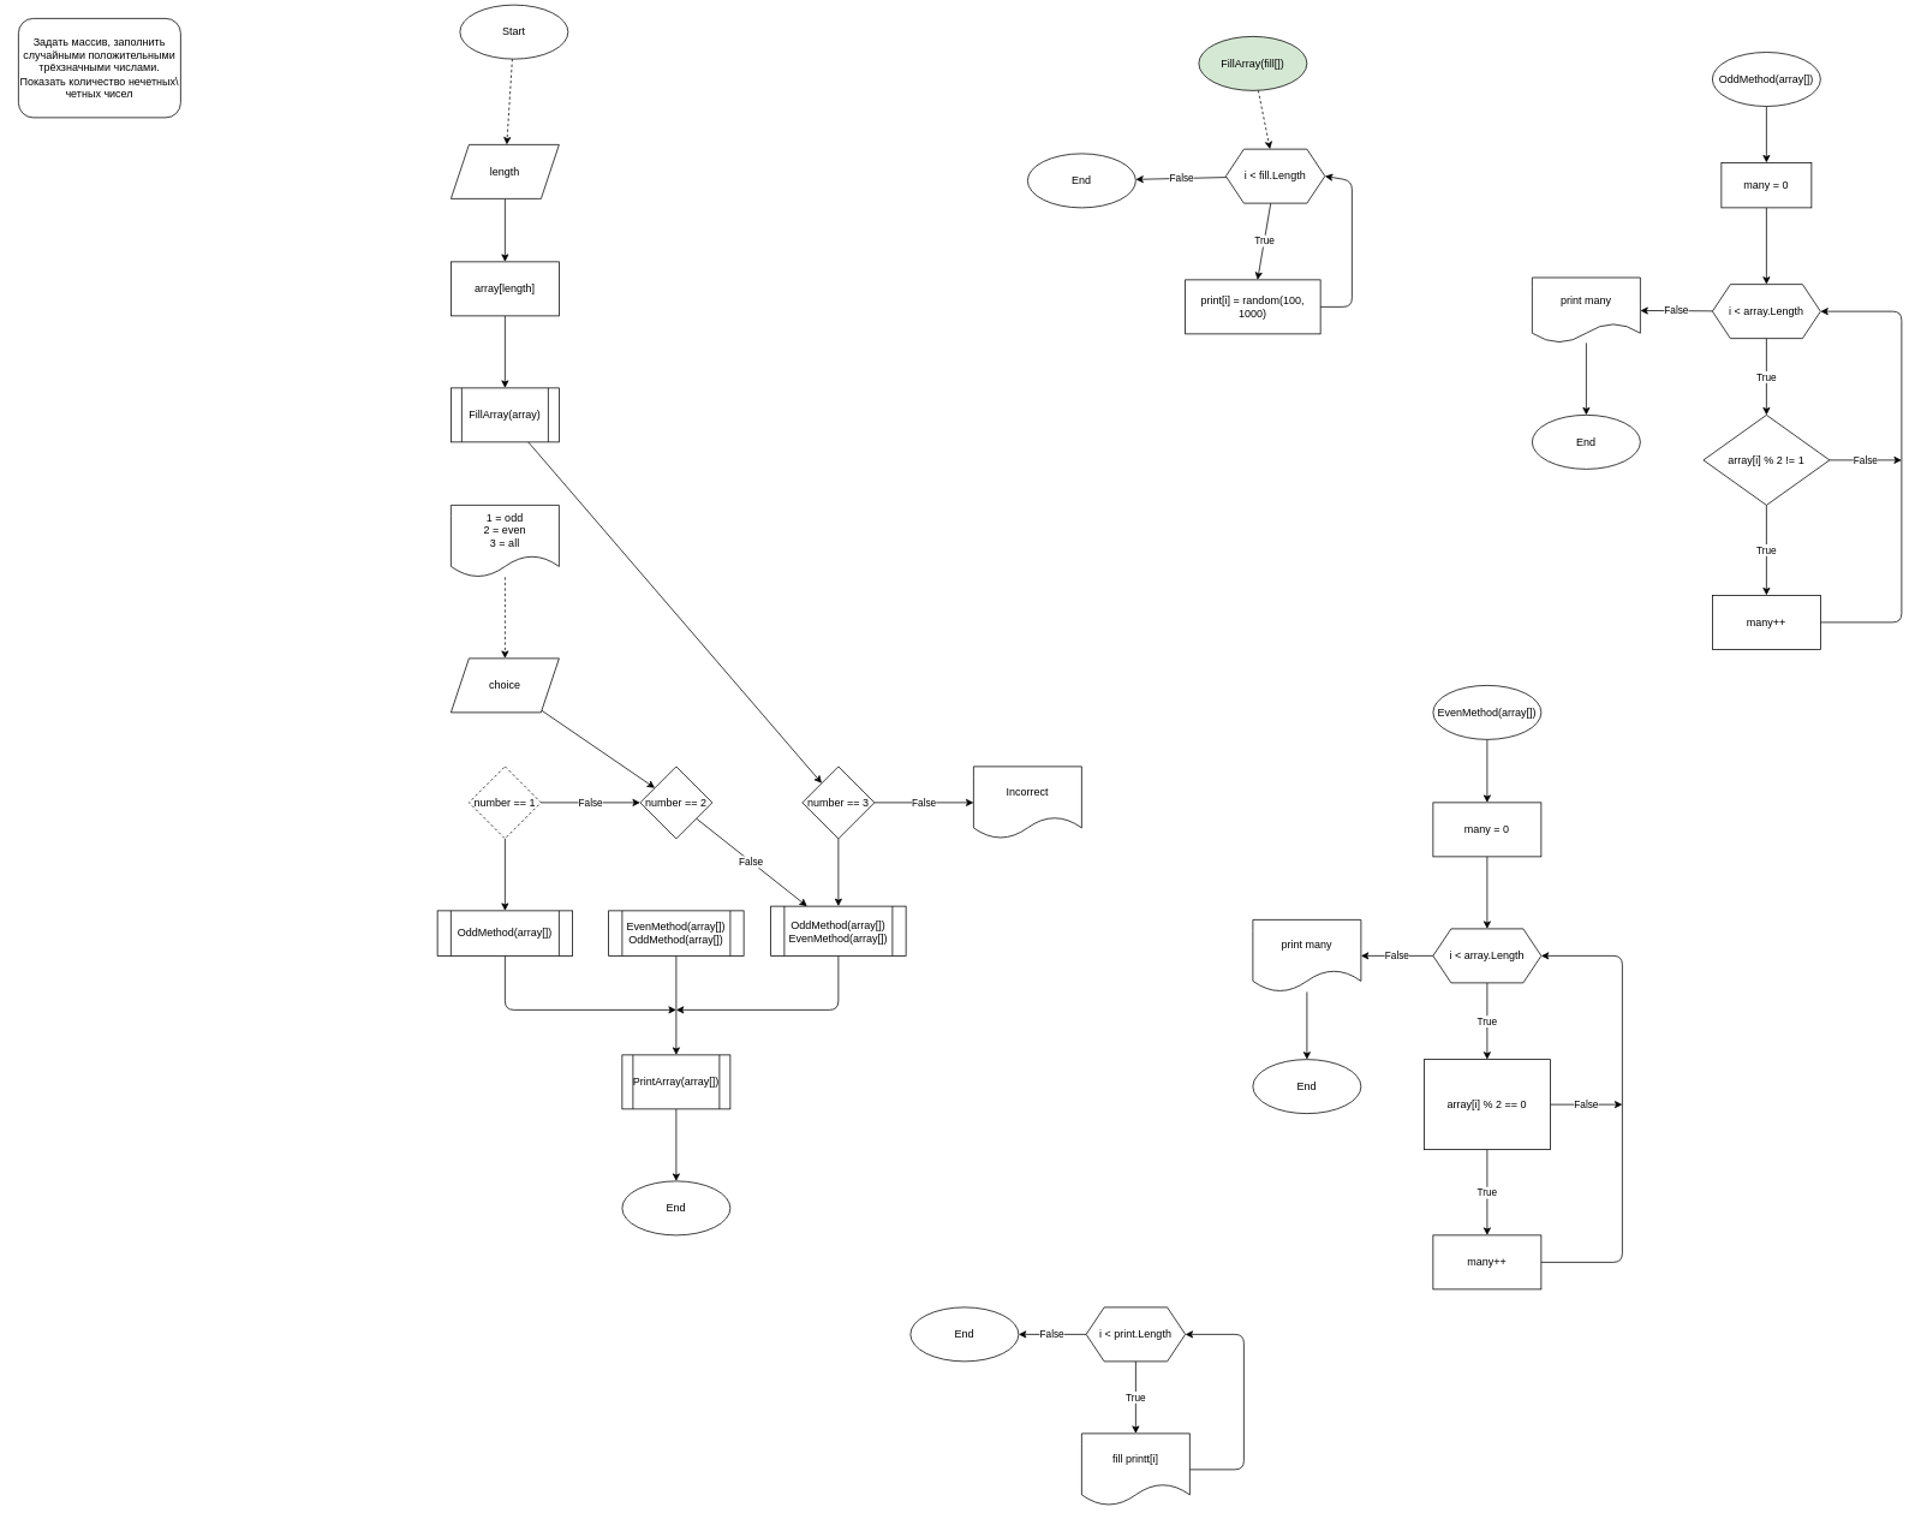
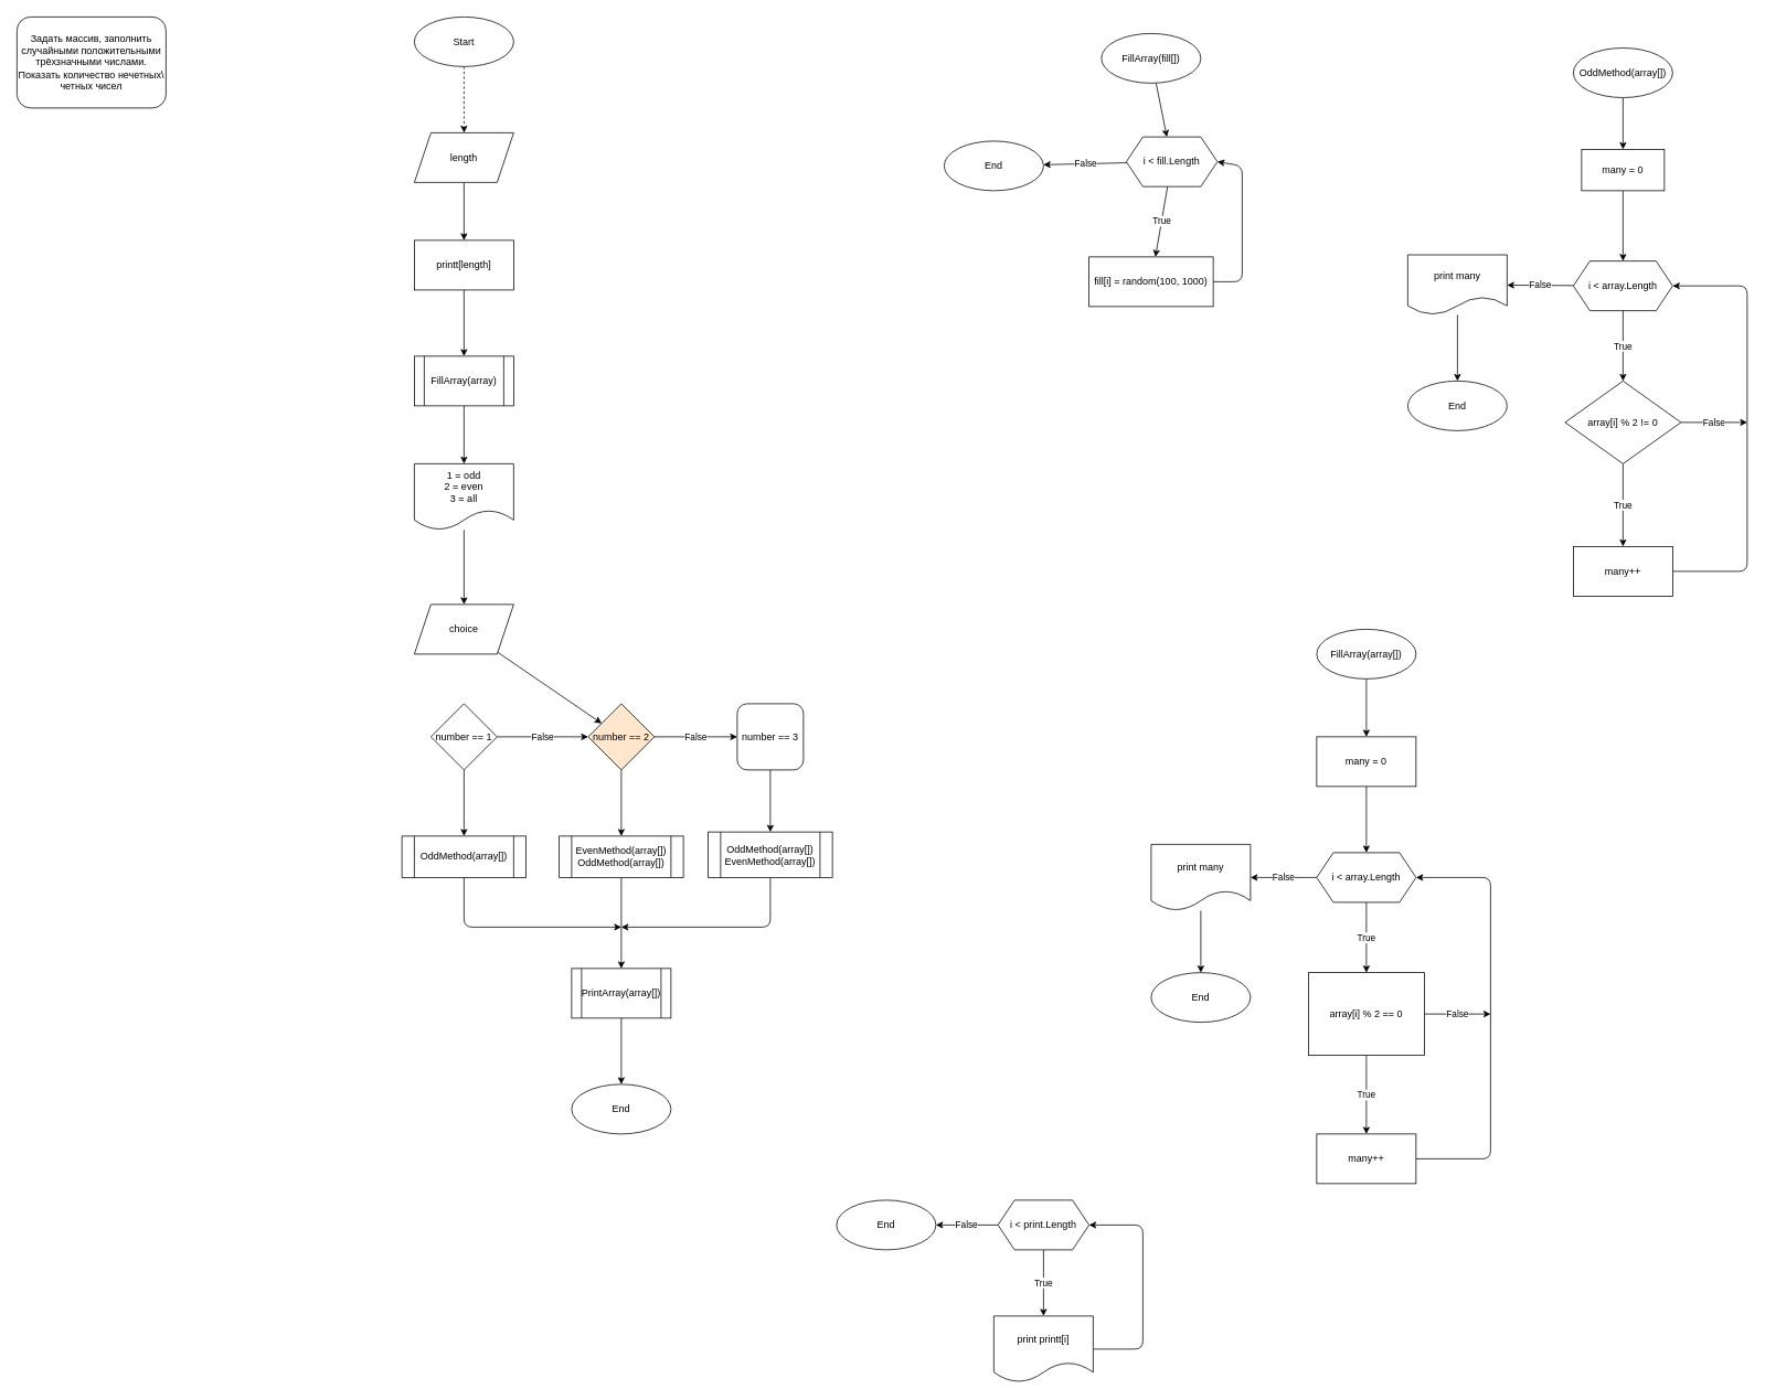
- <mxCell id="4" value="Start" style="ellipse;whiteSpace=wrap;html=1;" parent="1" vertex="1"><mxGeometry x="510" y="5" width="120" height="60" as="geometry" /></mxCell>
+ <mxCell id="4" value="Start" style="ellipse;whiteSpace=wrap;html=1;" parent="1" vertex="1"><mxGeometry x="500" y="20" width="120" height="60" as="geometry" /></mxCell>
- <mxCell id="12" value="FillArray(fill[])" style="ellipse;whiteSpace=wrap;html=1;fillColor=#d5e8d4;" parent="1" vertex="1"><mxGeometry x="1330" y="40" width="120" height="60" as="geometry" /></mxCell>
+ <mxCell id="12" value="FillArray(fill[])" style="ellipse;whiteSpace=wrap;html=1;" parent="1" vertex="1"><mxGeometry x="1330" y="40" width="120" height="60" as="geometry" /></mxCell>
- <mxCell id="11" value="" style="edgeStyle=none;html=1;dashed=1;" parent="1" source="12" target="15" edge="1"><mxGeometry relative="1" as="geometry" /></mxCell>
+ <mxCell id="11" value="" style="edgeStyle=none;html=1;" parent="1" source="12" target="15" edge="1"><mxGeometry relative="1" as="geometry" /></mxCell>
- <mxCell id="6" value="array[length]" style="whiteSpace=wrap;html=1;" parent="1" vertex="1"><mxGeometry x="500" y="290" width="120" height="60" as="geometry" /></mxCell>
+ <mxCell id="6" value="printt[length]" style="whiteSpace=wrap;html=1;" parent="1" vertex="1"><mxGeometry x="500" y="290" width="120" height="60" as="geometry" /></mxCell>
- <mxCell id="17" value="print[i] = random(100, 1000)" style="whiteSpace=wrap;html=1;" parent="1" vertex="1"><mxGeometry x="1315" y="310" width="150" height="60" as="geometry" /></mxCell>
+ <mxCell id="17" value="fill[i] = random(100, 1000)" style="whiteSpace=wrap;html=1;" parent="1" vertex="1"><mxGeometry x="1315" y="310" width="150" height="60" as="geometry" /></mxCell>
- <mxCell id="47" value="array[i] % 2 != 1" style="rhombus;whiteSpace=wrap;html=1;" parent="1" vertex="1"><mxGeometry x="1890" y="460" width="140" height="100" as="geometry" /></mxCell>
+ <mxCell id="47" value="array[i] % 2 != 0" style="rhombus;whiteSpace=wrap;html=1;" parent="1" vertex="1"><mxGeometry x="1890" y="460" width="140" height="100" as="geometry" /></mxCell>
- <mxCell id="9" value="" style="edgeStyle=none;html=1;" parent="1" source="10" target="31" edge="1"><mxGeometry relative="1" as="geometry" /></mxCell>
+ <mxCell id="9" value="" style="edgeStyle=none;html=1;" parent="1" source="10" target="23" edge="1"><mxGeometry relative="1" as="geometry" /></mxCell>
- <mxCell id="22" value="" style="edgeStyle=none;html=1;dashed=1;" parent="1" source="23" target="25" edge="1"><mxGeometry relative="1" as="geometry" /></mxCell>
+ <mxCell id="22" value="" style="edgeStyle=none;html=1;" parent="1" source="23" target="25" edge="1"><mxGeometry relative="1" as="geometry" /></mxCell>
- <mxCell id="50" value="EvenMethod(array[])" style="ellipse;whiteSpace=wrap;html=1;" parent="1" vertex="1"><mxGeometry x="1590" y="760" width="120" height="60" as="geometry" /></mxCell>
+ <mxCell id="50" value="FillArray(array[])" style="ellipse;whiteSpace=wrap;html=1;" parent="1" vertex="1"><mxGeometry x="1590" y="760" width="120" height="60" as="geometry" /></mxCell>
- <mxCell id="21" value="number == 1" style="rhombus;whiteSpace=wrap;html=1;dashed=1;" parent="1" vertex="1"><mxGeometry x="520" y="850" width="80" height="80" as="geometry" /></mxCell>
+ <mxCell id="21" value="number == 1" style="rhombus;whiteSpace=wrap;html=1;" parent="1" vertex="1"><mxGeometry x="520" y="850" width="80" height="80" as="geometry" /></mxCell>
- <mxCell id="28" value="number == 2" style="rhombus;whiteSpace=wrap;html=1;" parent="1" vertex="1"><mxGeometry x="710" y="850" width="80" height="80" as="geometry" /></mxCell>
+ <mxCell id="28" value="number == 2" style="rhombus;whiteSpace=wrap;html=1;fillColor=#ffe6cc;" parent="1" vertex="1"><mxGeometry x="710" y="850" width="80" height="80" as="geometry" /></mxCell>
- <mxCell id="31" value="number == 3" style="rhombus;whiteSpace=wrap;html=1;" parent="1" vertex="1"><mxGeometry x="890" y="850" width="80" height="80" as="geometry" /></mxCell>
+ <mxCell id="31" value="number == 3" style="whiteSpace=wrap;html=1;rounded=1;" parent="1" vertex="1"><mxGeometry x="890" y="850" width="80" height="80" as="geometry" /></mxCell>
- <mxCell id="29" value="False" style="edgeStyle=none;html=1;" parent="1" source="31" target="32" edge="1"><mxGeometry relative="1" as="geometry" /></mxCell>
- <mxCell id="32" value="Incorrect" style="shape=document;whiteSpace=wrap;html=1;boundedLbl=1;" parent="1" vertex="1"><mxGeometry x="1080" y="850" width="120" height="80" as="geometry" /></mxCell>
- <mxCell id="26" value="False" style="edgeStyle=none;html=1;" parent="1" source="28" target="38" edge="1"><mxGeometry relative="1" as="geometry" /></mxCell>
+ <mxCell id="26" value="False" style="edgeStyle=none;html=1;" parent="1" source="28" target="31" edge="1"><mxGeometry relative="1" as="geometry" /></mxCell>
+ <mxCell id="27" value="" style="edgeStyle=none;html=1;" parent="1" source="28" target="36" edge="1"><mxGeometry relative="1" as="geometry" /></mxCell>
- <mxCell id="74" value="fill printt[i]" style="shape=document;whiteSpace=wrap;html=1;boundedLbl=1;" vertex="1" parent="1"><mxGeometry x="1200" y="1590" width="120" height="80" as="geometry" /></mxCell>
+ <mxCell id="74" value="print printt[i]" style="shape=document;whiteSpace=wrap;html=1;boundedLbl=1;" vertex="1" parent="1"><mxGeometry x="1200" y="1590" width="120" height="80" as="geometry" /></mxCell>
